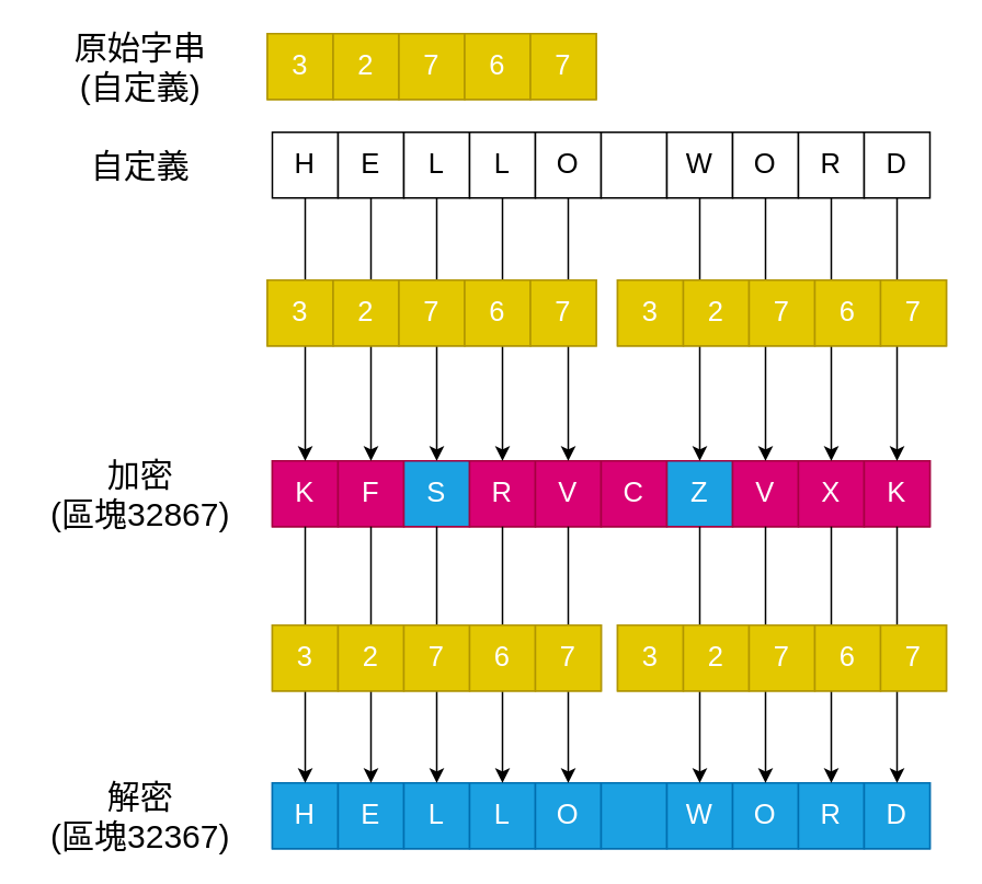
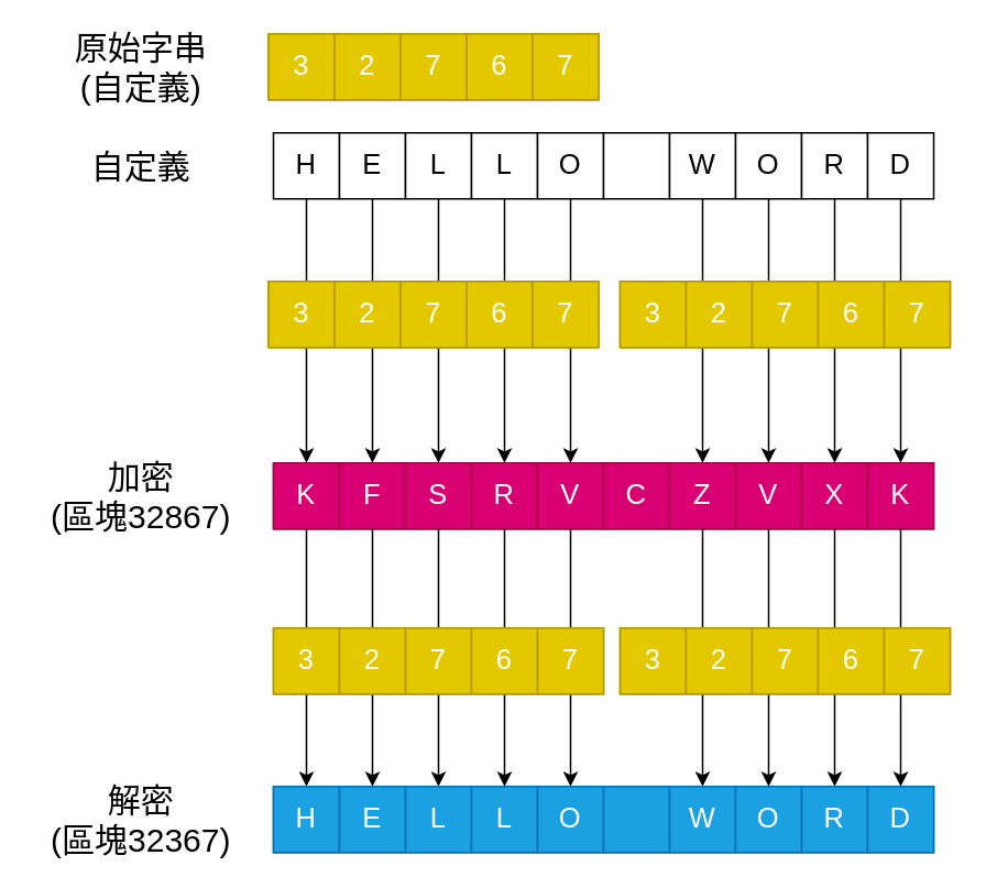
- <mxCell id="16" value="S" style="rounded=0;whiteSpace=wrap;html=1;fontSize=17;fillColor=#1ba1e2;fontColor=#ffffff;strokeColor=#A50040;" parent="13" vertex="1"><mxGeometry x="80" width="40" height="40" as="geometry" /></mxCell>
+ <mxCell id="16" value="S" style="rounded=0;whiteSpace=wrap;html=1;fontSize=17;fillColor=#d80073;fontColor=#ffffff;strokeColor=#A50040;" parent="13" vertex="1"><mxGeometry x="80" width="40" height="40" as="geometry" /></mxCell>
- <mxCell id="20" value="Z" style="rounded=0;whiteSpace=wrap;html=1;fontSize=17;fillColor=#1ba1e2;fontColor=#ffffff;strokeColor=#A50040;" parent="13" vertex="1"><mxGeometry x="240" width="40" height="40" as="geometry" /></mxCell>
+ <mxCell id="20" value="Z" style="rounded=0;whiteSpace=wrap;html=1;fontSize=17;fillColor=#d80073;fontColor=#ffffff;strokeColor=#A50040;" parent="13" vertex="1"><mxGeometry x="240" width="40" height="40" as="geometry" /></mxCell>
